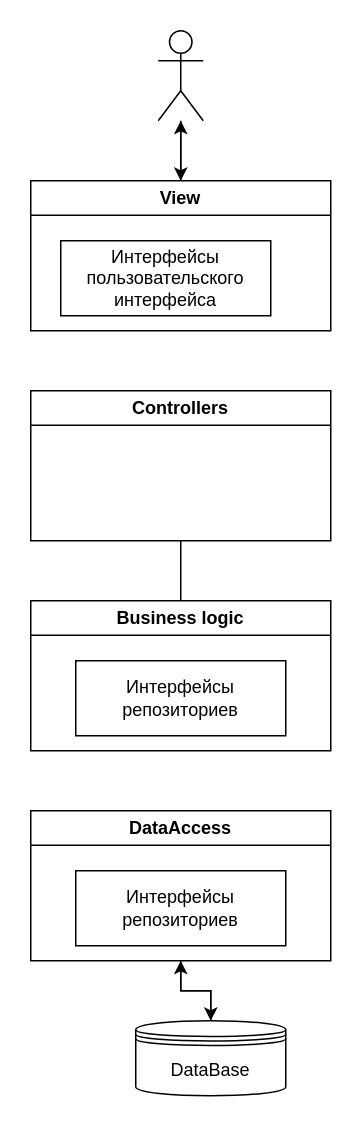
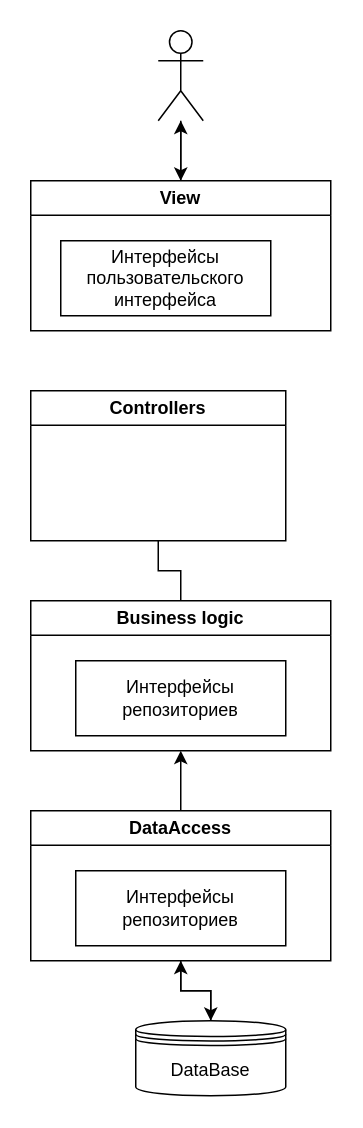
- <mxCell id="8" value="Controllers" style="swimlane;whiteSpace=wrap;html=1;" parent="1" vertex="1"><mxGeometry x="20" y="260" width="200" height="100" as="geometry" /></mxCell>
+ <mxCell id="8" value="Controllers" style="swimlane;whiteSpace=wrap;html=1;" parent="1" vertex="1"><mxGeometry x="20" y="260" width="170" height="100" as="geometry" /></mxCell>
+ <mxCell id="11" style="edgeStyle=orthogonalEdgeStyle;rounded=0;orthogonalLoop=1;jettySize=auto;html=1;entryX=0.5;entryY=1;entryDx=0;entryDy=0;" parent="1" source="12" target="9" edge="1"><mxGeometry relative="1" as="geometry" /></mxCell>
